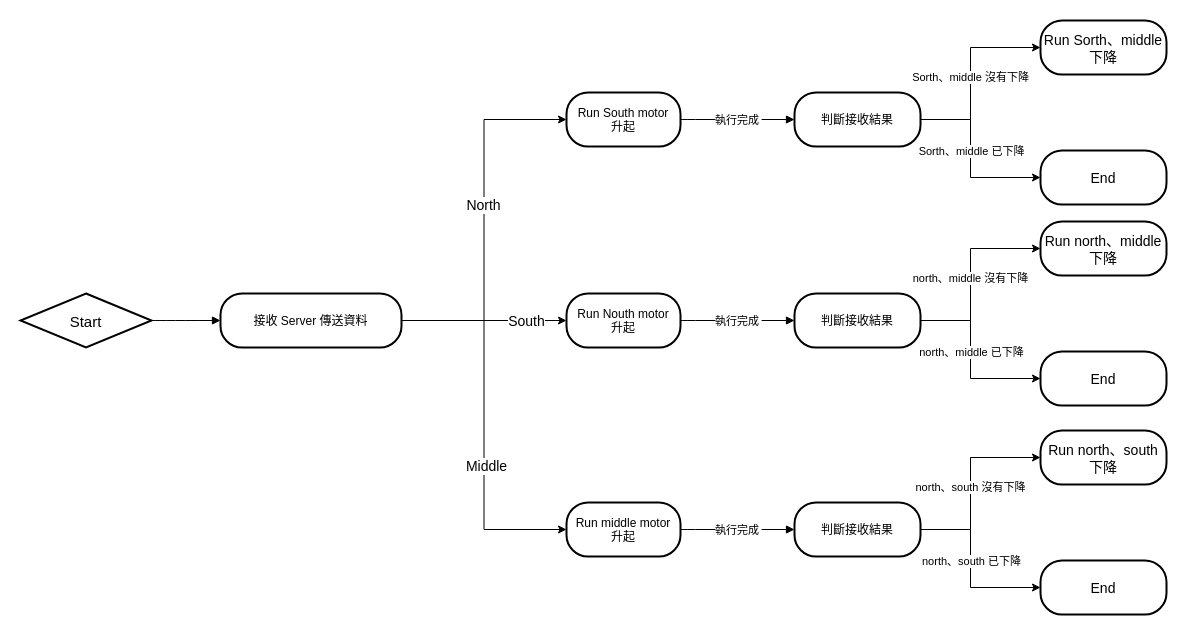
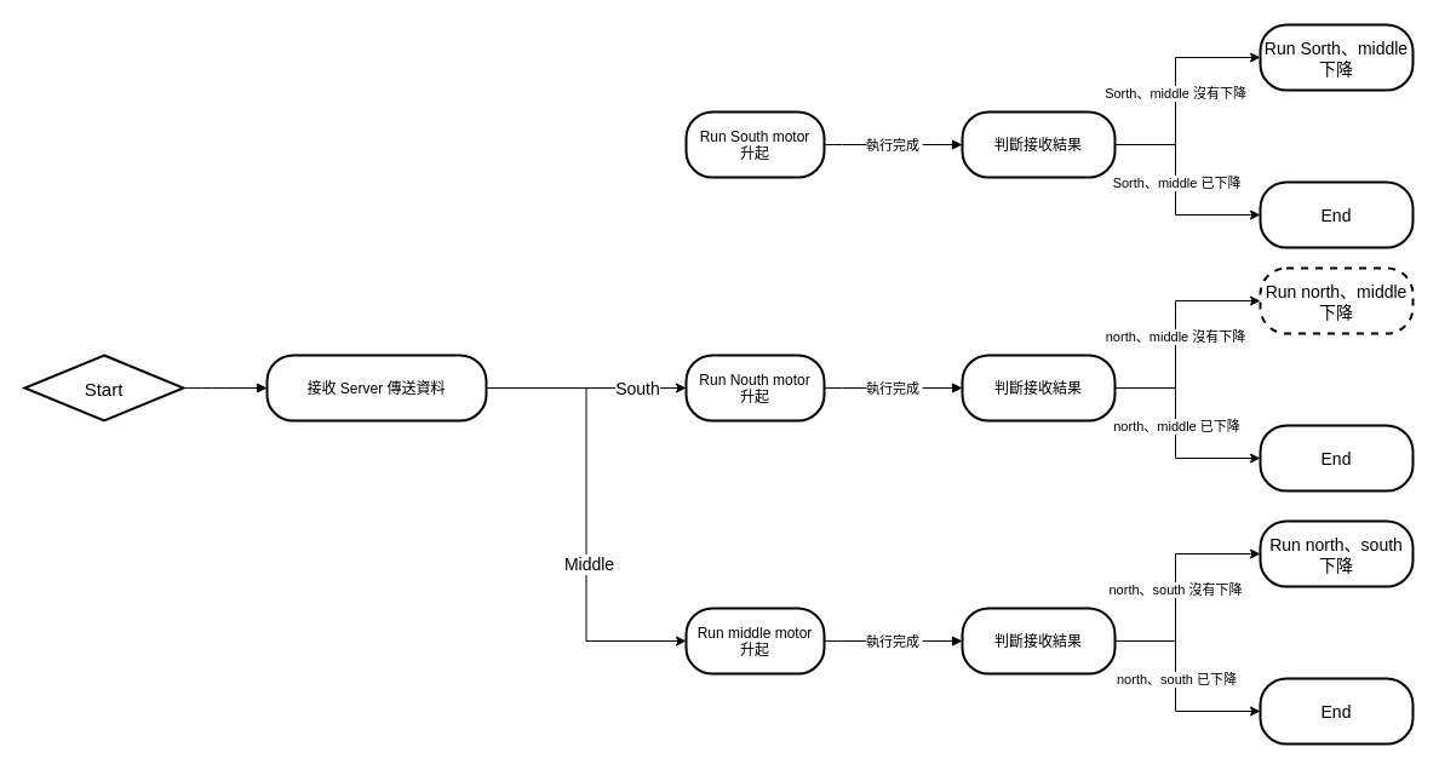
- <mxCell id="5" style="edgeStyle=orthogonalEdgeStyle;rounded=0;orthogonalLoop=1;jettySize=auto;html=1;entryX=0;entryY=0.5;entryDx=0;entryDy=0;" edge="1" parent="1" source="9" target="10"><mxGeometry relative="1" as="geometry" /></mxCell>
- <mxCell id="6" value="&lt;font style=&quot;font-size: 14px;&quot;&gt;North&lt;/font&gt;" style="edgeLabel;html=1;align=center;verticalAlign=middle;resizable=0;points=[];" vertex="1" connectable="0" parent="5"><mxGeometry x="0.154" y="2" relative="1" as="geometry"><mxPoint x="1" y="13" as="offset" /></mxGeometry></mxCell>
- <mxCell id="25" value="Run north、middle&#10;下降" style="rounded=1;arcSize=40;strokeWidth=2;fontSize=14;" vertex="1" parent="1"><mxGeometry x="1040" y="221" width="126" height="54" as="geometry" /></mxCell>
+ <mxCell id="25" value="Run north、middle&#10;下降" style="rounded=1;arcSize=40;strokeWidth=2;fontSize=14;dashed=1;" vertex="1" parent="1"><mxGeometry x="1040" y="221" width="126" height="54" as="geometry" /></mxCell>
